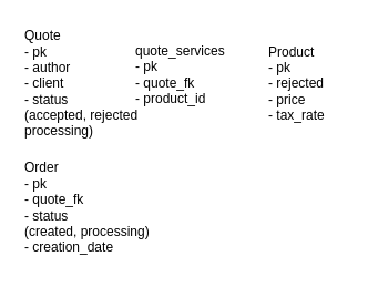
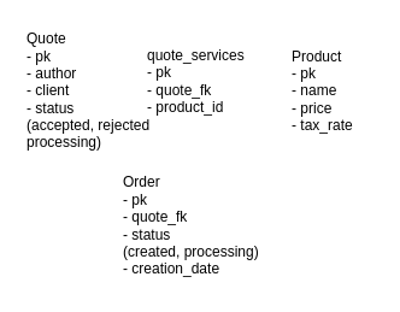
- <mxCell id="2" value="Product&lt;div&gt;- pk&lt;/div&gt;&lt;div&gt;- rejected&lt;/div&gt;&lt;div&gt;- price&lt;/div&gt;&lt;div&gt;- tax_rate&lt;/div&gt;" style="text;html=1;align=left;verticalAlign=middle;resizable=0;points=[];autosize=1;strokeColor=none;fillColor=none;" parent="1" vertex="1"><mxGeometry x="240" y="30" width="70" height="90" as="geometry" /></mxCell>
+ <mxCell id="2" value="Product&lt;div&gt;- pk&lt;/div&gt;&lt;div&gt;- name&lt;/div&gt;&lt;div&gt;- price&lt;/div&gt;&lt;div&gt;- tax_rate&lt;/div&gt;" style="text;html=1;align=left;verticalAlign=middle;resizable=0;points=[];autosize=1;strokeColor=none;fillColor=none;" parent="1" vertex="1"><mxGeometry x="240" y="30" width="70" height="90" as="geometry" /></mxCell>
- <mxCell id="5" value="Order&lt;div&gt;- pk&lt;/div&gt;&lt;div&gt;- quote_fk&lt;/div&gt;&lt;div&gt;- status&lt;/div&gt;&lt;div&gt;(created, processing)&lt;/div&gt;&lt;div&gt;- creation_date&lt;/div&gt;" style="text;html=1;align=left;verticalAlign=middle;resizable=0;points=[];autosize=1;strokeColor=none;fillColor=none;" parent="1" vertex="1"><mxGeometry x="20" y="137" width="140" height="100" as="geometry" /></mxCell>
+ <mxCell id="5" value="Order&lt;div&gt;- pk&lt;/div&gt;&lt;div&gt;- quote_fk&lt;/div&gt;&lt;div&gt;- status&lt;/div&gt;&lt;div&gt;(created, processing)&lt;/div&gt;&lt;div&gt;- creation_date&lt;/div&gt;" style="text;html=1;align=left;verticalAlign=middle;resizable=0;points=[];autosize=1;strokeColor=none;fillColor=none;" parent="1" vertex="1"><mxGeometry x="100" y="137" width="140" height="100" as="geometry" /></mxCell>
